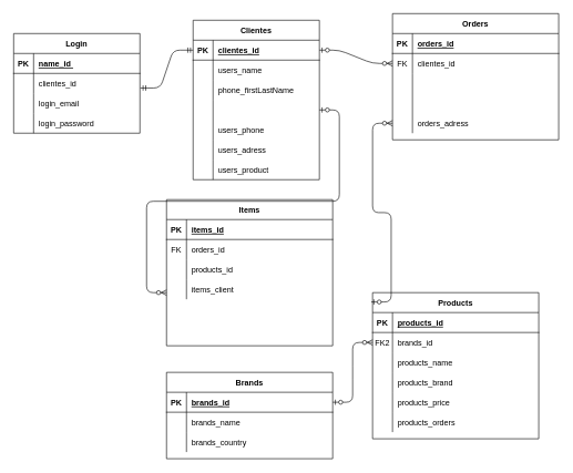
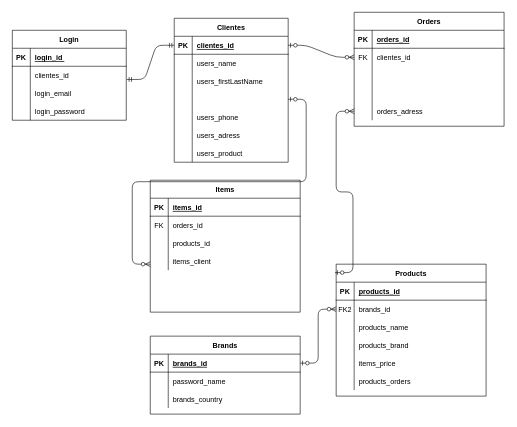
- <mxCell id="26" value="name_id " style="shape=partialRectangle;overflow=hidden;connectable=0;fillColor=none;top=0;left=0;bottom=0;right=0;align=left;spacingLeft=6;fontStyle=5;" parent="24" vertex="1"><mxGeometry x="30" width="160" height="30" as="geometry" /></mxCell>
+ <mxCell id="26" value="login_id " style="shape=partialRectangle;overflow=hidden;connectable=0;fillColor=none;top=0;left=0;bottom=0;right=0;align=left;spacingLeft=6;fontStyle=5;" parent="24" vertex="1"><mxGeometry x="30" width="160" height="30" as="geometry" /></mxCell>
- <mxCell id="11" value="phone_firstLastName" style="shape=partialRectangle;overflow=hidden;connectable=0;fillColor=none;top=0;left=0;bottom=0;right=0;align=left;spacingLeft=6;" parent="9" vertex="1"><mxGeometry x="30" width="160" height="30" as="geometry" /></mxCell>
+ <mxCell id="11" value="users_firstLastName" style="shape=partialRectangle;overflow=hidden;connectable=0;fillColor=none;top=0;left=0;bottom=0;right=0;align=left;spacingLeft=6;" parent="9" vertex="1"><mxGeometry x="30" width="160" height="30" as="geometry" /></mxCell>
- <mxCell id="94" value="products_price" style="shape=partialRectangle;overflow=hidden;connectable=0;fillColor=none;top=0;left=0;bottom=0;right=0;align=left;spacingLeft=6;" parent="92" vertex="1"><mxGeometry x="30" width="220" height="30" as="geometry" /></mxCell>
+ <mxCell id="94" value="items_price" style="shape=partialRectangle;overflow=hidden;connectable=0;fillColor=none;top=0;left=0;bottom=0;right=0;align=left;spacingLeft=6;" parent="92" vertex="1"><mxGeometry x="30" width="220" height="30" as="geometry" /></mxCell>
- <mxCell id="58" value="brands_name" style="shape=partialRectangle;overflow=hidden;connectable=0;fillColor=none;top=0;left=0;bottom=0;right=0;align=left;spacingLeft=6;" parent="56" vertex="1"><mxGeometry x="30" width="220" height="30" as="geometry" /></mxCell>
+ <mxCell id="58" value="password_name" style="shape=partialRectangle;overflow=hidden;connectable=0;fillColor=none;top=0;left=0;bottom=0;right=0;align=left;spacingLeft=6;" parent="56" vertex="1"><mxGeometry x="30" width="220" height="30" as="geometry" /></mxCell>
